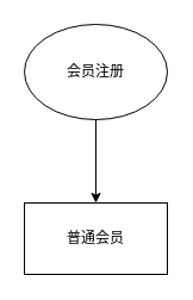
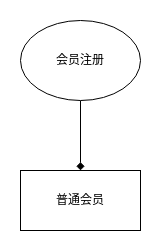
- <mxCell id="2" style="edgeStyle=orthogonalEdgeStyle;rounded=0;orthogonalLoop=1;jettySize=auto;html=1;" edge="1" parent="1" source="3" target="4"><mxGeometry relative="1" as="geometry" /></mxCell>
+ <mxCell id="2" style="edgeStyle=orthogonalEdgeStyle;rounded=0;orthogonalLoop=1;jettySize=auto;html=1;endArrow=diamond;" edge="1" parent="1" source="3" target="4"><mxGeometry relative="1" as="geometry" /></mxCell>
